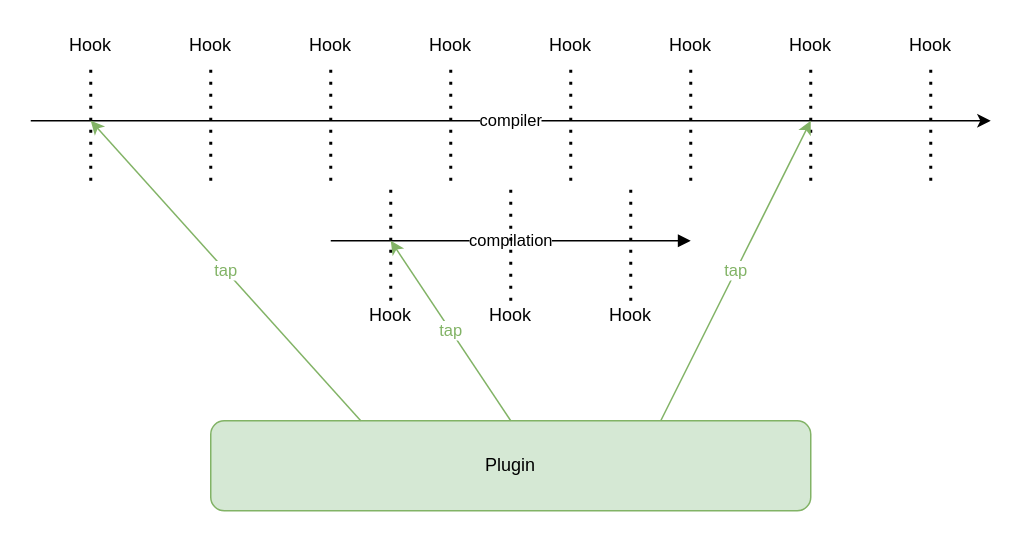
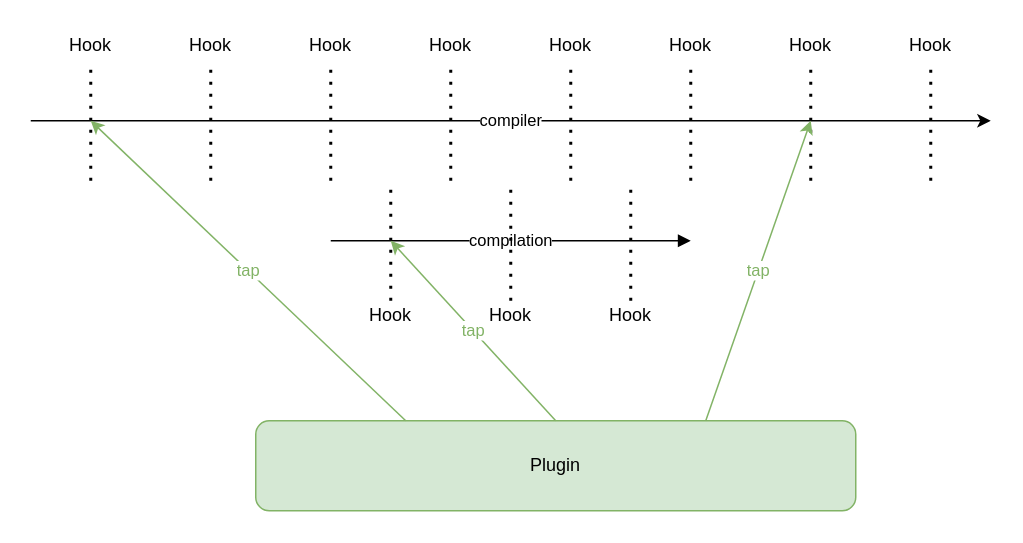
- <mxCell id="26" value="Plugin" style="rounded=1;whiteSpace=wrap;html=1;fillColor=#d5e8d4;strokeColor=#82b366;" vertex="1" parent="1"><mxGeometry x="140" y="280" width="400" height="60" as="geometry" /></mxCell>
+ <mxCell id="26" value="Plugin" style="rounded=1;whiteSpace=wrap;html=1;fillColor=#d5e8d4;strokeColor=#82b366;" vertex="1" parent="1"><mxGeometry x="170" y="280" width="400" height="60" as="geometry" /></mxCell>
